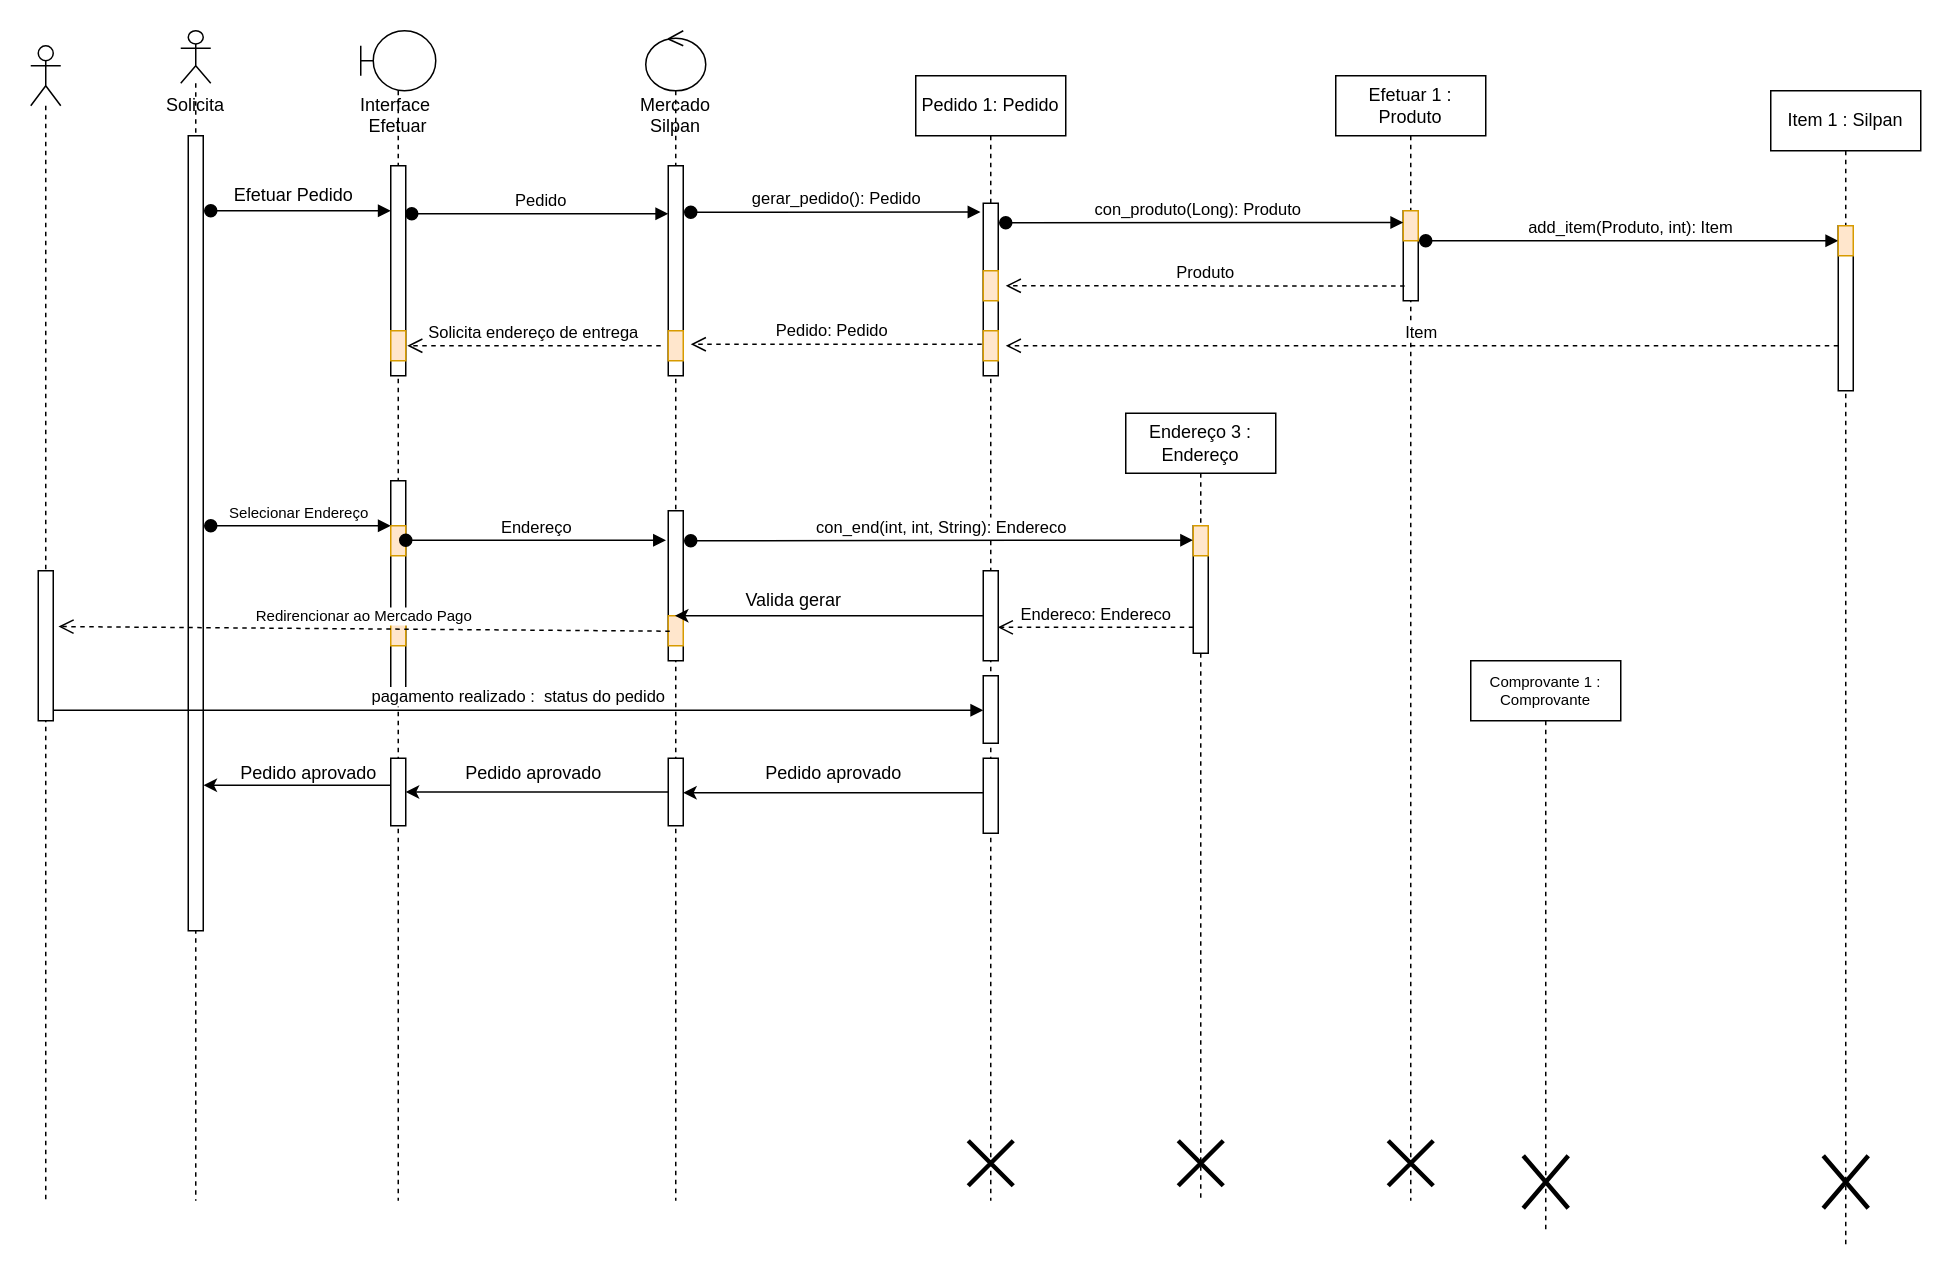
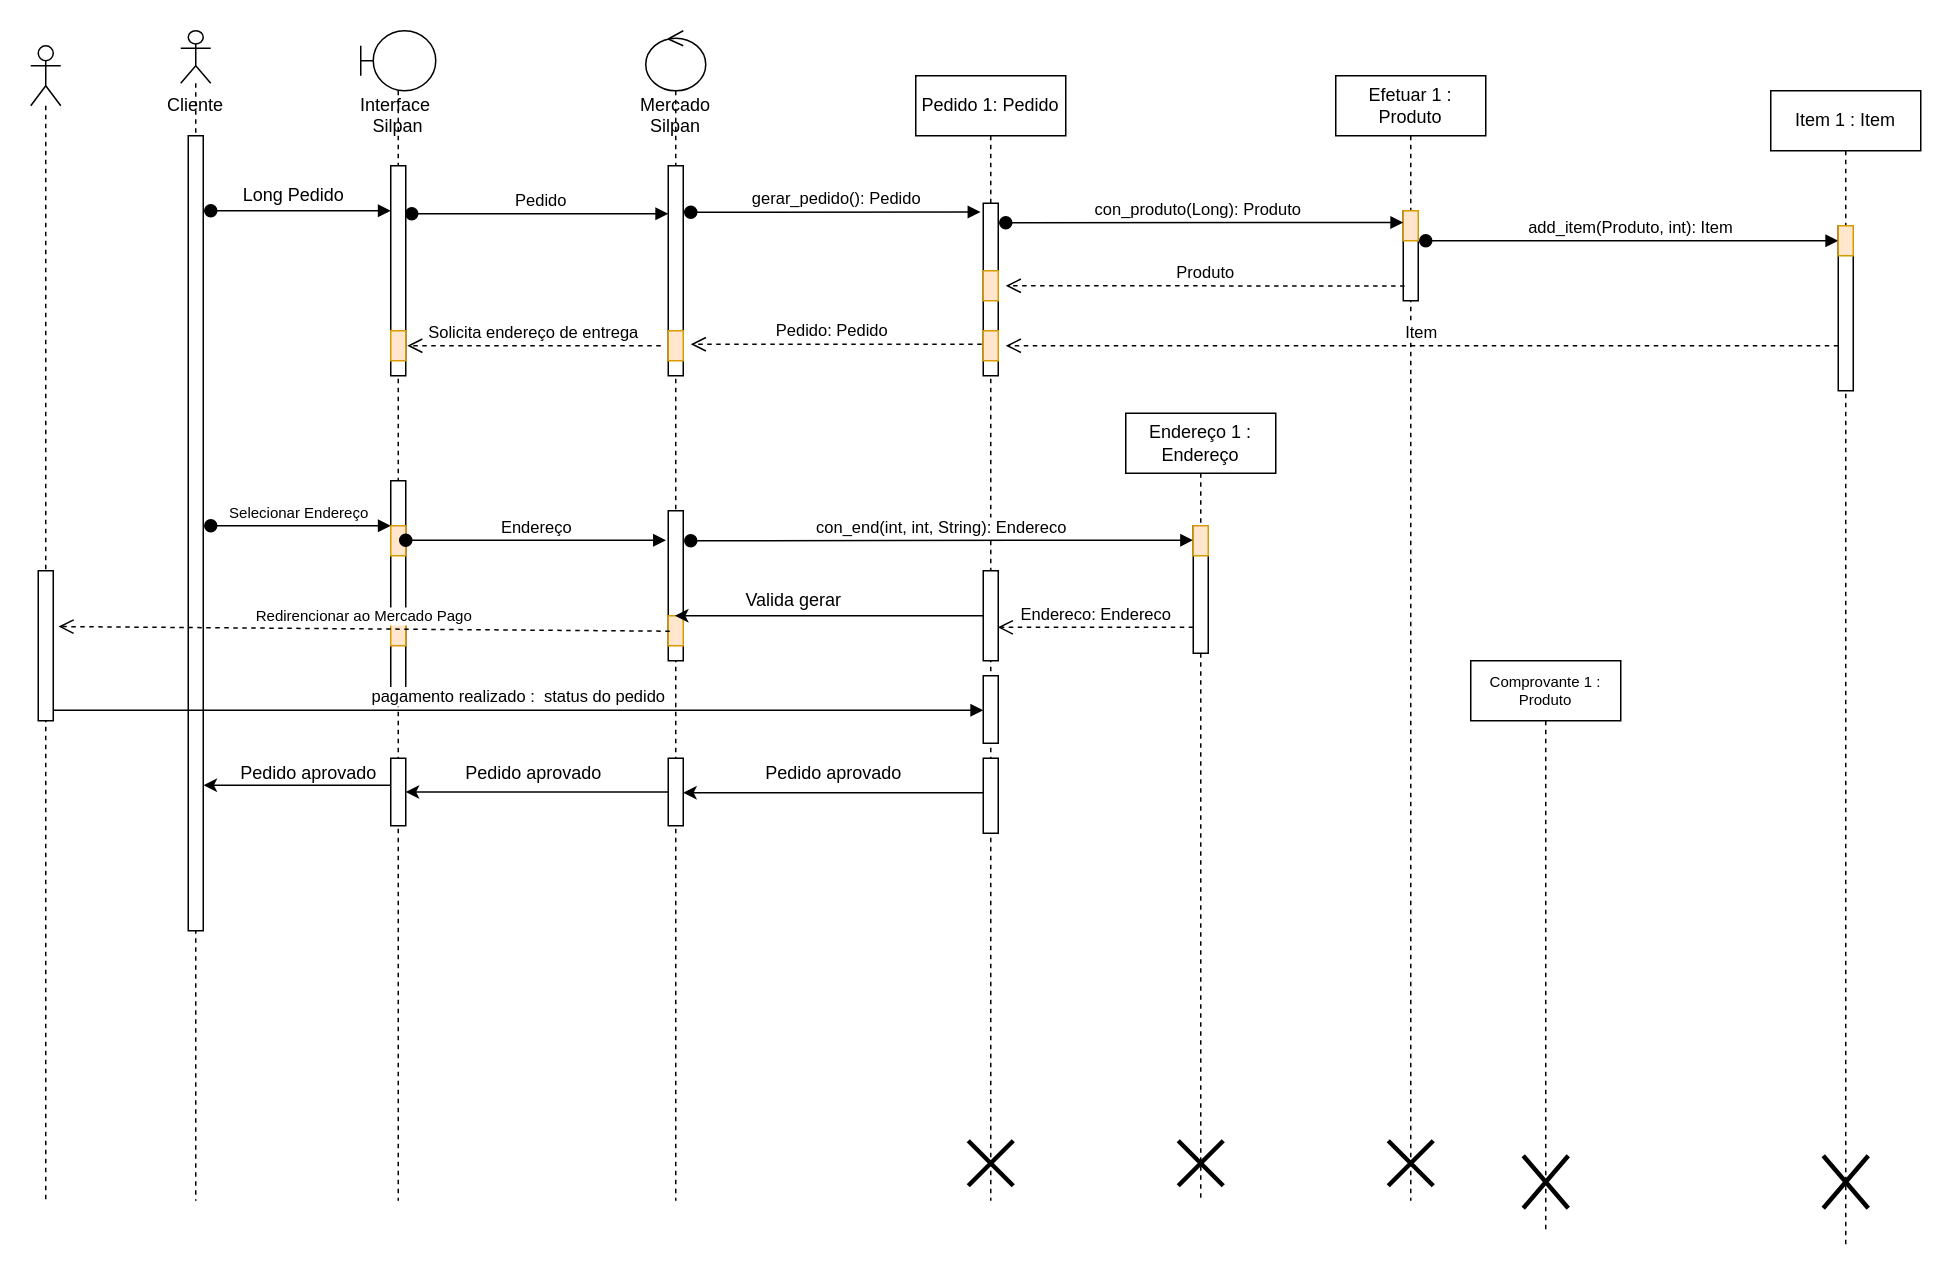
- <mxCell id="37" value="Item 1 : Silpan" style="shape=umlLifeline;perimeter=lifelinePerimeter;whiteSpace=wrap;html=1;container=1;collapsible=0;recursiveResize=0;outlineConnect=0;" parent="1" vertex="1"><mxGeometry x="1180" y="60" width="100" height="770" as="geometry" /></mxCell>
+ <mxCell id="37" value="Item 1 : Item" style="shape=umlLifeline;perimeter=lifelinePerimeter;whiteSpace=wrap;html=1;container=1;collapsible=0;recursiveResize=0;outlineConnect=0;" parent="1" vertex="1"><mxGeometry x="1180" y="60" width="100" height="770" as="geometry" /></mxCell>
- <mxCell id="16" value="Solicita" style="shape=umlLifeline;participant=umlActor;perimeter=lifelinePerimeter;whiteSpace=wrap;html=1;container=1;collapsible=0;recursiveResize=0;verticalAlign=top;spacingTop=36;outlineConnect=0;size=35;" parent="1" vertex="1"><mxGeometry x="120" y="20" width="20" height="780" as="geometry" /></mxCell>
+ <mxCell id="16" value="Cliente" style="shape=umlLifeline;participant=umlActor;perimeter=lifelinePerimeter;whiteSpace=wrap;html=1;container=1;collapsible=0;recursiveResize=0;verticalAlign=top;spacingTop=36;outlineConnect=0;size=35;" parent="1" vertex="1"><mxGeometry x="120" y="20" width="20" height="780" as="geometry" /></mxCell>
- <mxCell id="18" value="Interface&amp;nbsp; Efetuar" style="shape=umlLifeline;participant=umlBoundary;perimeter=lifelinePerimeter;whiteSpace=wrap;html=1;container=1;collapsible=0;recursiveResize=0;verticalAlign=top;spacingTop=36;outlineConnect=0;size=40;" parent="1" vertex="1"><mxGeometry x="240" y="20" width="50" height="780" as="geometry" /></mxCell>
+ <mxCell id="18" value="Interface&amp;nbsp; Silpan" style="shape=umlLifeline;participant=umlBoundary;perimeter=lifelinePerimeter;whiteSpace=wrap;html=1;container=1;collapsible=0;recursiveResize=0;verticalAlign=top;spacingTop=36;outlineConnect=0;size=40;" parent="1" vertex="1"><mxGeometry x="240" y="20" width="50" height="780" as="geometry" /></mxCell>
- <mxCell id="36" value="Efetuar Pedido" style="text;html=1;align=center;verticalAlign=middle;resizable=0;points=[];autosize=1;" parent="1" vertex="1"><mxGeometry x="150" y="120" width="90" height="20" as="geometry" /></mxCell>
+ <mxCell id="36" value="Long Pedido" style="text;html=1;align=center;verticalAlign=middle;resizable=0;points=[];autosize=1;" parent="1" vertex="1"><mxGeometry x="150" y="120" width="90" height="20" as="geometry" /></mxCell>
- <mxCell id="43" value="Endereço 3 : Endereço" style="shape=umlLifeline;perimeter=lifelinePerimeter;whiteSpace=wrap;html=1;container=1;collapsible=0;recursiveResize=0;outlineConnect=0;" parent="1" vertex="1"><mxGeometry x="750" y="275" width="100" height="525" as="geometry" /></mxCell>
+ <mxCell id="43" value="Endereço 1 : Endereço" style="shape=umlLifeline;perimeter=lifelinePerimeter;whiteSpace=wrap;html=1;container=1;collapsible=0;recursiveResize=0;outlineConnect=0;" parent="1" vertex="1"><mxGeometry x="750" y="275" width="100" height="525" as="geometry" /></mxCell>
- <mxCell id="48" value="Comprovante 1 : Comprovante" style="shape=umlLifeline;perimeter=lifelinePerimeter;whiteSpace=wrap;html=1;container=1;collapsible=0;recursiveResize=0;outlineConnect=0;fontSize=10;" parent="1" vertex="1"><mxGeometry x="980" y="440" width="100" height="380" as="geometry" /></mxCell>
+ <mxCell id="48" value="Comprovante 1 : Produto" style="shape=umlLifeline;perimeter=lifelinePerimeter;whiteSpace=wrap;html=1;container=1;collapsible=0;recursiveResize=0;outlineConnect=0;fontSize=10;" parent="1" vertex="1"><mxGeometry x="980" y="440" width="100" height="380" as="geometry" /></mxCell>
